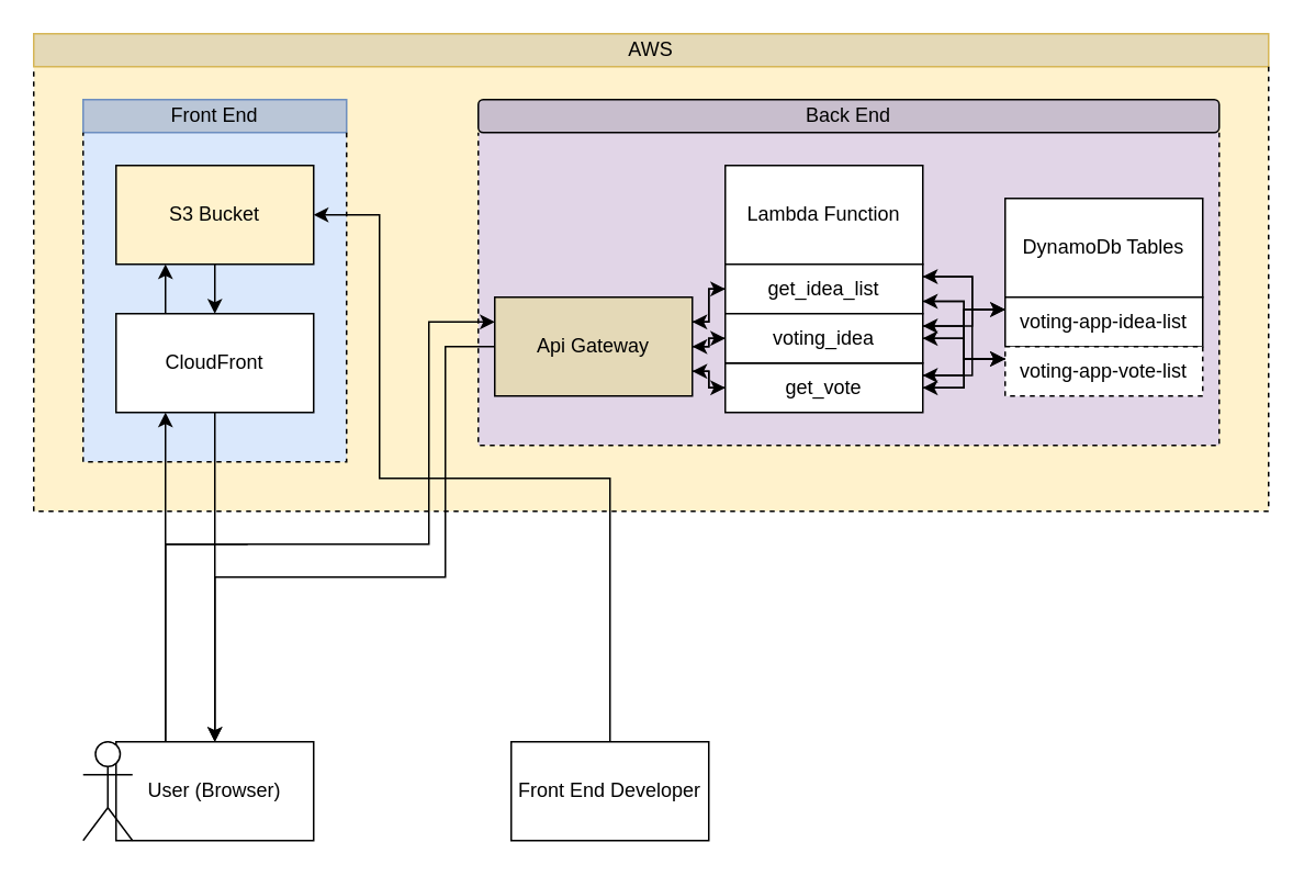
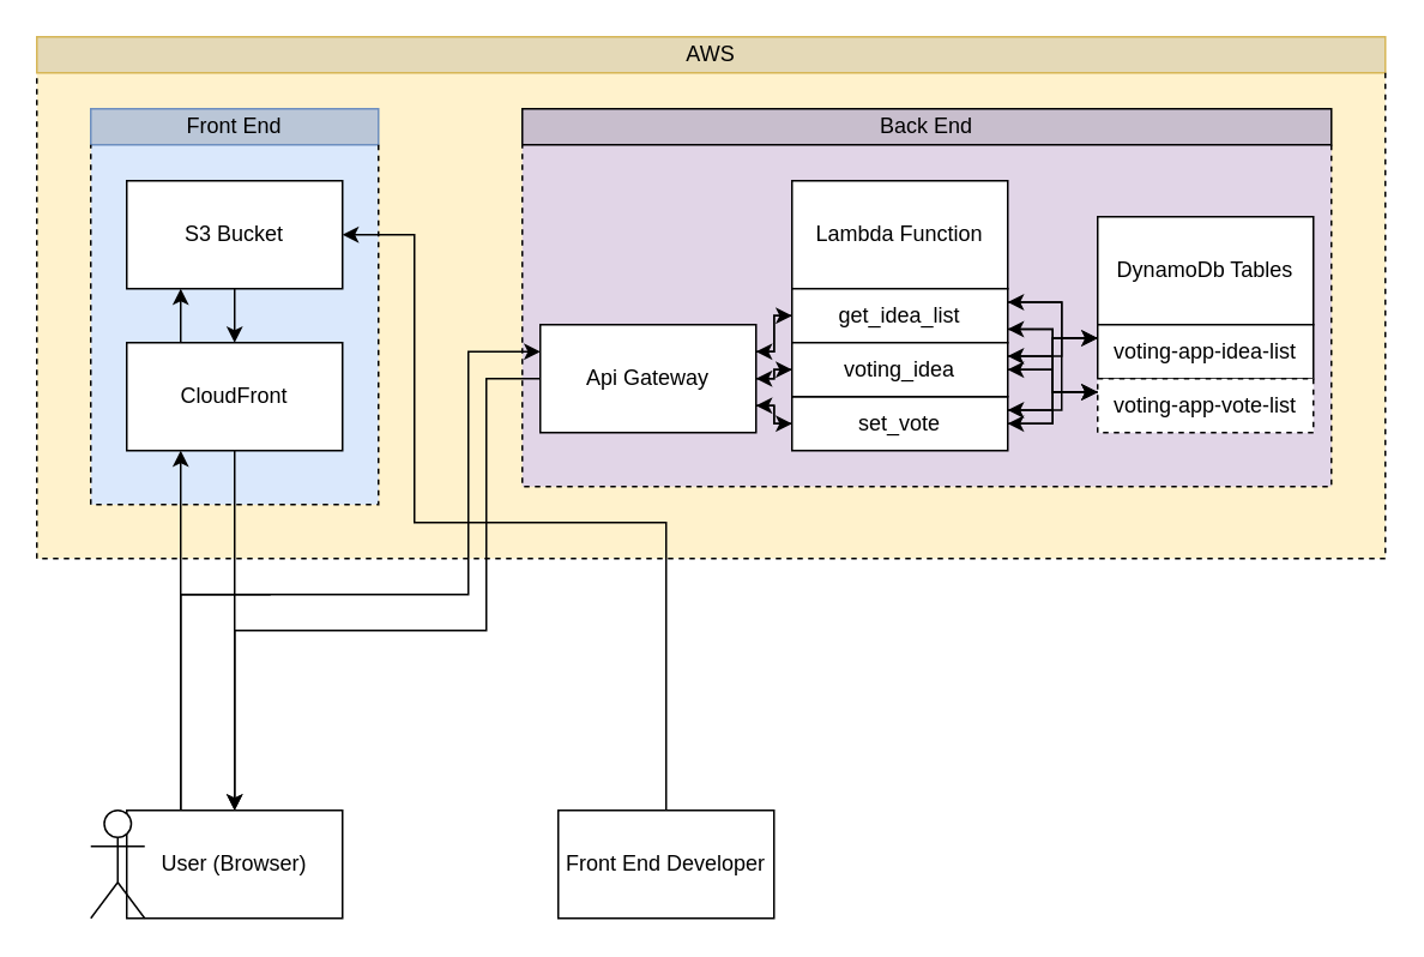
- <mxCell id="11" value="Back End" style="whiteSpace=wrap;html=1;fillColor=light-dark(#C8BECD,#EDEDED);rounded=1;" vertex="1" parent="1"><mxGeometry x="290" y="60" width="450" height="20" as="geometry" /></mxCell>
+ <mxCell id="11" value="Back End" style="rounded=0;whiteSpace=wrap;html=1;fillColor=light-dark(#C8BECD,#EDEDED);" vertex="1" parent="1"><mxGeometry x="290" y="60" width="450" height="20" as="geometry" /></mxCell>
- <mxCell id="7" value="S3 Bucket" style="rounded=0;whiteSpace=wrap;html=1;fillColor=#fff2cc;" vertex="1" parent="1"><mxGeometry x="70" y="100" width="120" height="60" as="geometry" /></mxCell>
+ <mxCell id="7" value="S3 Bucket" style="rounded=0;whiteSpace=wrap;html=1;" vertex="1" parent="1"><mxGeometry x="70" y="100" width="120" height="60" as="geometry" /></mxCell>
- <mxCell id="16" value="Api Gateway" style="rounded=0;whiteSpace=wrap;html=1;fillColor=#e4d9b7;" vertex="1" parent="1"><mxGeometry x="300" y="180" width="120" height="60" as="geometry" /></mxCell>
+ <mxCell id="16" value="Api Gateway" style="rounded=0;whiteSpace=wrap;html=1;" vertex="1" parent="1"><mxGeometry x="300" y="180" width="120" height="60" as="geometry" /></mxCell>
- <mxCell id="39" value="get_vote" style="rounded=0;whiteSpace=wrap;html=1;" vertex="1" parent="1"><mxGeometry x="440" y="220" width="120" height="30" as="geometry" /></mxCell>
+ <mxCell id="39" value="set_vote" style="rounded=0;whiteSpace=wrap;html=1;" vertex="1" parent="1"><mxGeometry x="440" y="220" width="120" height="30" as="geometry" /></mxCell>
